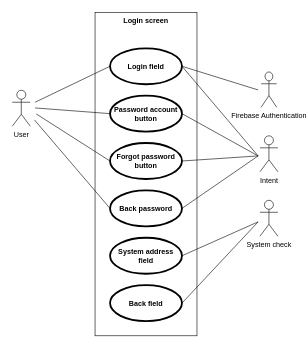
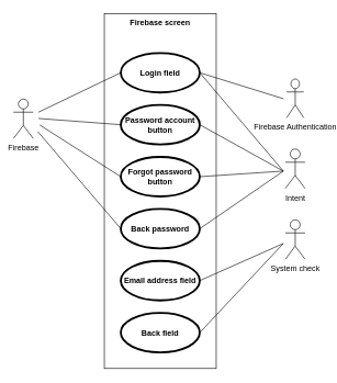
- <mxCell id="3" value="Login screen" style="shape=rect;html=1;verticalAlign=top;fontStyle=1;whiteSpace=wrap;align=center;" parent="1" vertex="1"><mxGeometry x="158" y="20" width="170" height="539" as="geometry" /></mxCell>
+ <mxCell id="3" value="Firebase screen" style="shape=rect;html=1;verticalAlign=top;fontStyle=1;whiteSpace=wrap;align=center;" parent="1" vertex="1"><mxGeometry x="158" y="20" width="170" height="539" as="geometry" /></mxCell>
- <mxCell id="2" value="User" style="shape=umlActor;verticalLabelPosition=bottom;labelBackgroundColor=#ffffff;verticalAlign=top;html=1;outlineConnect=0;" parent="1" vertex="1"><mxGeometry x="20" y="149.5" width="30" height="60" as="geometry" /></mxCell>
+ <mxCell id="2" value="Firebase" style="shape=umlActor;verticalLabelPosition=bottom;labelBackgroundColor=#ffffff;verticalAlign=top;html=1;outlineConnect=0;" parent="1" vertex="1"><mxGeometry x="20" y="149.5" width="30" height="60" as="geometry" /></mxCell>
- <mxCell id="19" value="System address field" style="shape=ellipse;html=1;strokeWidth=3;fontStyle=1;whiteSpace=wrap;align=center;perimeter=ellipsePerimeter;" vertex="1" parent="1"><mxGeometry x="183" y="395.5" width="120" height="60" as="geometry" /></mxCell>
+ <mxCell id="19" value="Email address field" style="shape=ellipse;html=1;strokeWidth=3;fontStyle=1;whiteSpace=wrap;align=center;perimeter=ellipsePerimeter;" vertex="1" parent="1"><mxGeometry x="183" y="395.5" width="120" height="60" as="geometry" /></mxCell>
